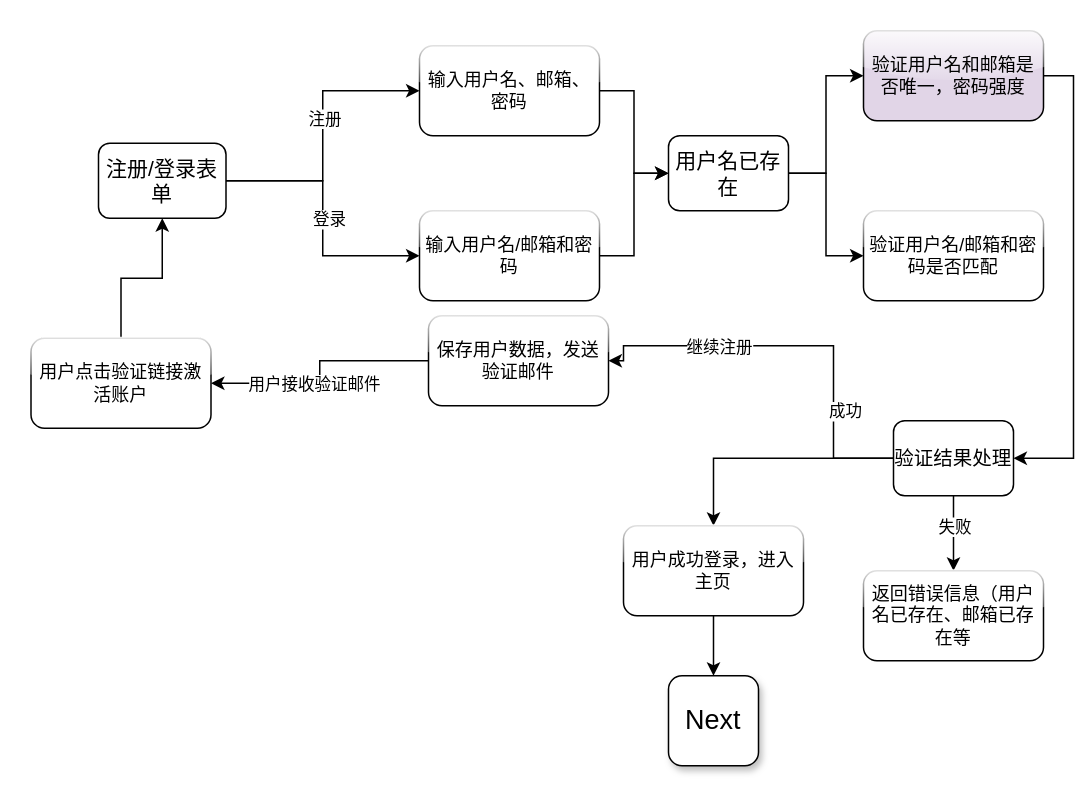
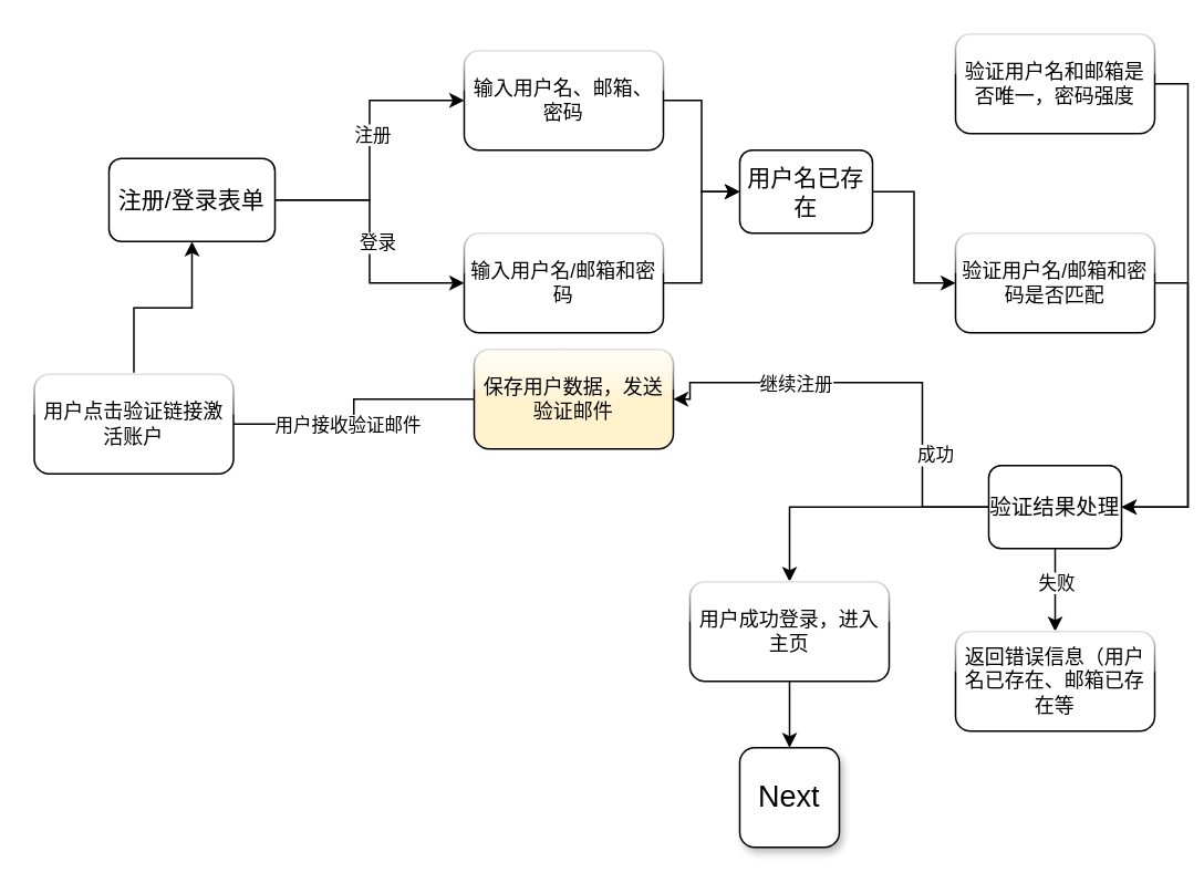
- <mxCell id="15" value="验证用户名和邮箱是否唯一，密码强度" style="rounded=1;whiteSpace=wrap;html=1;glass=1;fillColor=#e1d5e7;" vertex="1" parent="1"><mxGeometry x="575" y="20" width="120" height="60" as="geometry" /></mxCell>
+ <mxCell id="15" value="验证用户名和邮箱是否唯一，密码强度" style="rounded=1;whiteSpace=wrap;html=1;glass=1;" vertex="1" parent="1"><mxGeometry x="575" y="20" width="120" height="60" as="geometry" /></mxCell>
- <mxCell id="11" style="edgeStyle=orthogonalEdgeStyle;rounded=0;orthogonalLoop=1;jettySize=auto;html=1;exitX=1;exitY=0.5;exitDx=0;exitDy=0;entryX=0;entryY=0.5;entryDx=0;entryDy=0;" edge="1" parent="1" source="13" target="15"><mxGeometry relative="1" as="geometry" /></mxCell>
- <mxCell id="6" value="&lt;font style=&quot;font-size: 14px;&quot;&gt;注册/登录表单&lt;/font&gt;" style="rounded=1;whiteSpace=wrap;html=1;" vertex="1" parent="1"><mxGeometry x="65" y="95" width="85" height="50" as="geometry" /></mxCell>
+ <mxCell id="6" value="&lt;font style=&quot;font-size: 14px;&quot;&gt;注册/登录表单&lt;/font&gt;" style="rounded=1;whiteSpace=wrap;html=1;" vertex="1" parent="1"><mxGeometry x="65" y="95" width="100" height="50" as="geometry" /></mxCell>
+ <mxCell id="16" style="edgeStyle=orthogonalEdgeStyle;rounded=0;orthogonalLoop=1;jettySize=auto;html=1;exitX=1;exitY=0.5;exitDx=0;exitDy=0;entryX=1;entryY=0.5;entryDx=0;entryDy=0;" edge="1" parent="1" source="17" target="24"><mxGeometry relative="1" as="geometry" /></mxCell>
- <mxCell id="27" value="保存用户数据，发送验证邮件" style="rounded=1;whiteSpace=wrap;html=1;glass=1;" vertex="1" parent="1"><mxGeometry x="285" y="210" width="120" height="60" as="geometry" /></mxCell>
+ <mxCell id="27" value="保存用户数据，发送验证邮件" style="rounded=1;whiteSpace=wrap;html=1;glass=1;fillColor=#fff2cc;" vertex="1" parent="1"><mxGeometry x="285" y="210" width="120" height="60" as="geometry" /></mxCell>
- <mxCell id="25" style="edgeStyle=orthogonalEdgeStyle;rounded=0;orthogonalLoop=1;jettySize=auto;html=1;exitX=0;exitY=0.5;exitDx=0;exitDy=0;entryX=1;entryY=0.5;entryDx=0;entryDy=0;" edge="1" parent="1" source="27" target="32"><mxGeometry relative="1" as="geometry" /></mxCell>
+ <mxCell id="25" style="edgeStyle=orthogonalEdgeStyle;rounded=0;orthogonalLoop=1;jettySize=auto;html=1;exitX=0;exitY=0.5;exitDx=0;exitDy=0;entryX=1;entryY=0.5;entryDx=0;entryDy=0;endArrow=none;" edge="1" parent="1" source="27" target="32"><mxGeometry relative="1" as="geometry" /></mxCell>
